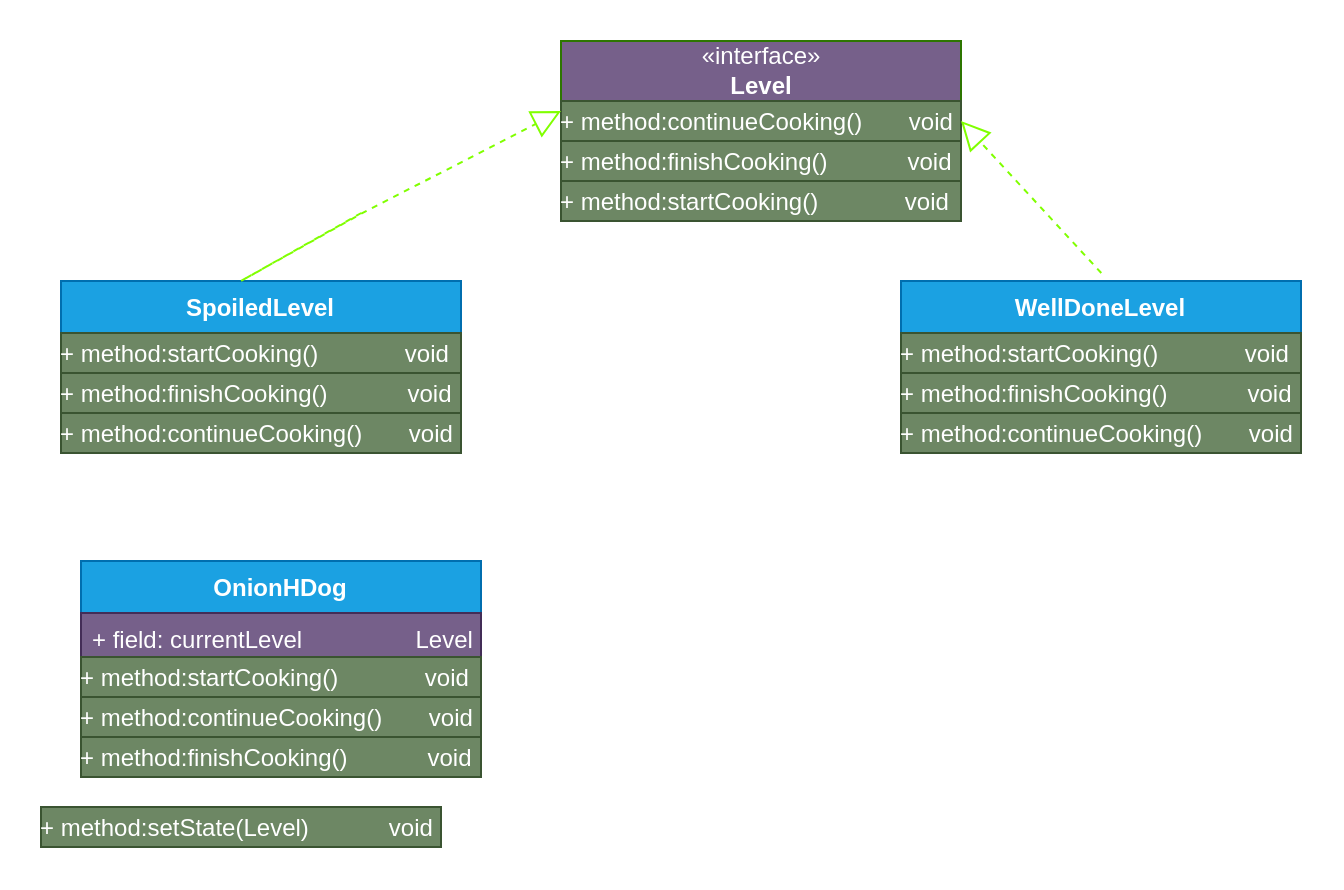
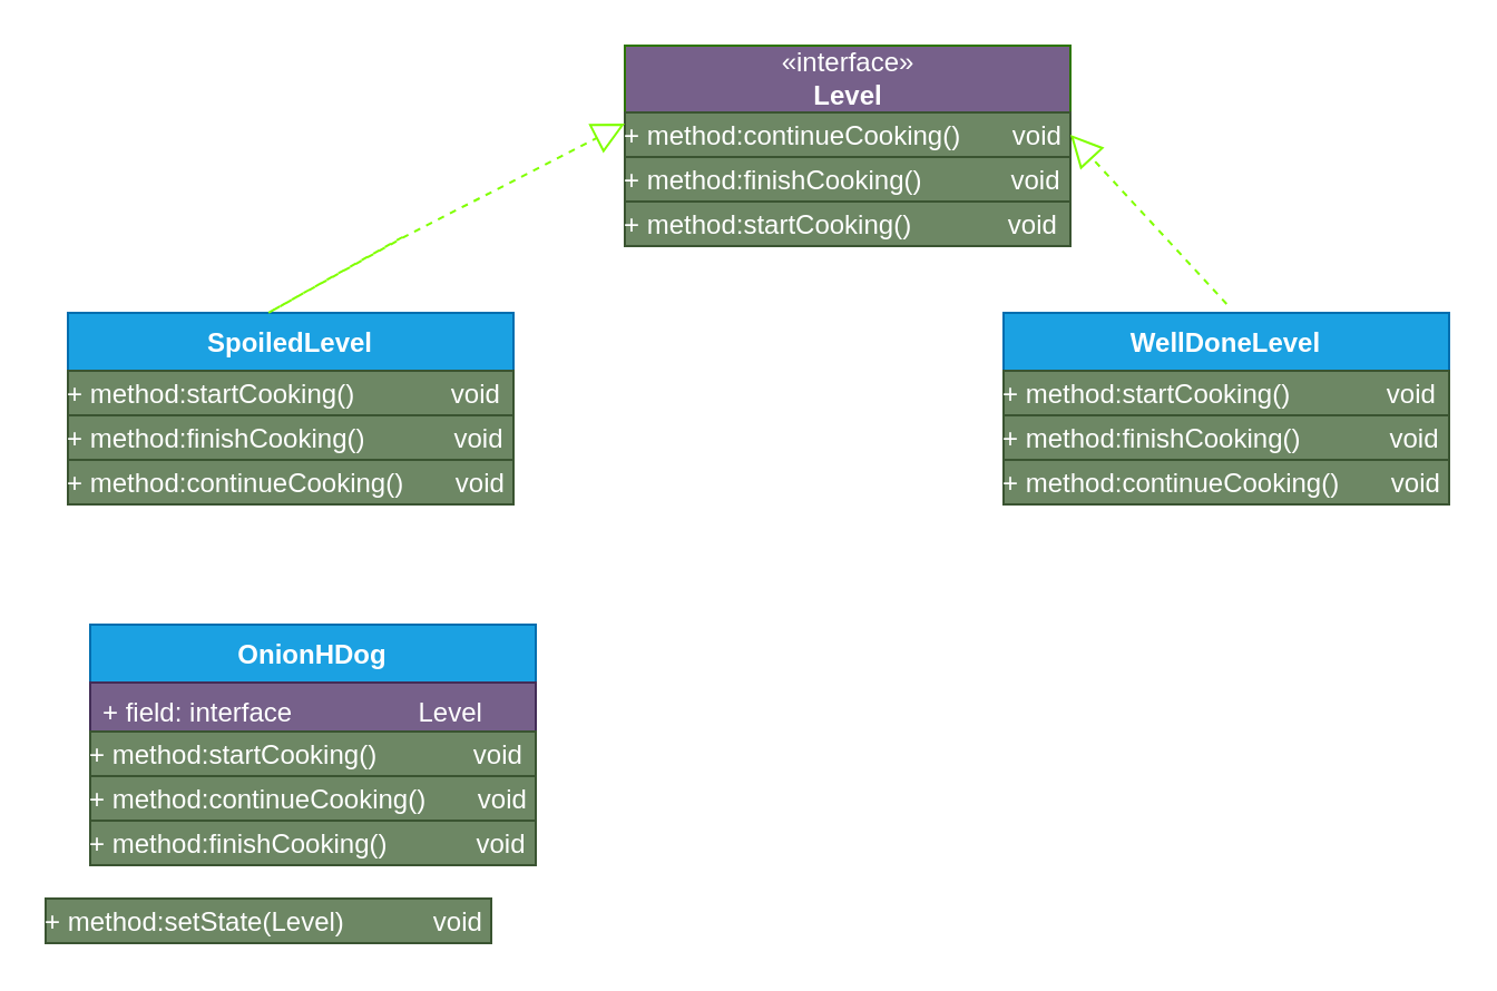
- <mxCell id="17" value="+ field: currentLevel                 Level" style="text;strokeColor=#432D57;fillColor=#76608a;align=left;verticalAlign=top;spacingLeft=4;spacingRight=4;overflow=hidden;rotatable=0;points=[[0,0.5],[1,0.5]];portConstraint=eastwest;fontColor=#ffffff;" vertex="1" parent="16"><mxGeometry y="26" width="200" height="22" as="geometry" /></mxCell>
+ <mxCell id="17" value="+ field: interface                 Level" style="text;strokeColor=#432D57;fillColor=#76608a;align=left;verticalAlign=top;spacingLeft=4;spacingRight=4;overflow=hidden;rotatable=0;points=[[0,0.5],[1,0.5]];portConstraint=eastwest;fontColor=#ffffff;" vertex="1" parent="16"><mxGeometry y="26" width="200" height="22" as="geometry" /></mxCell>
